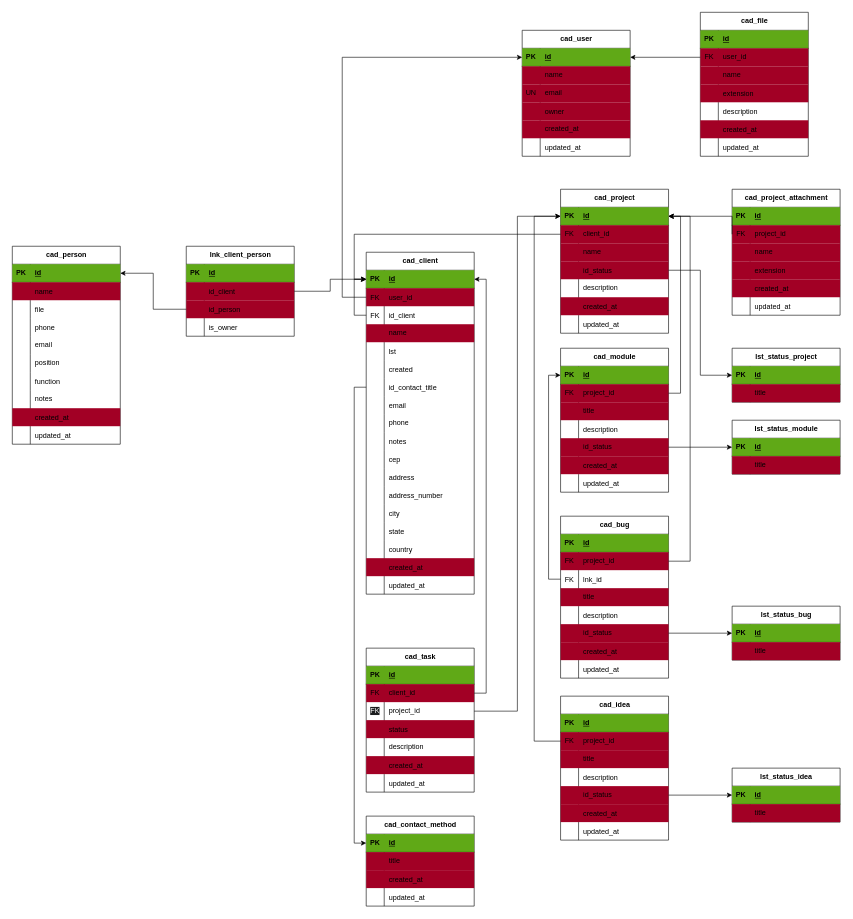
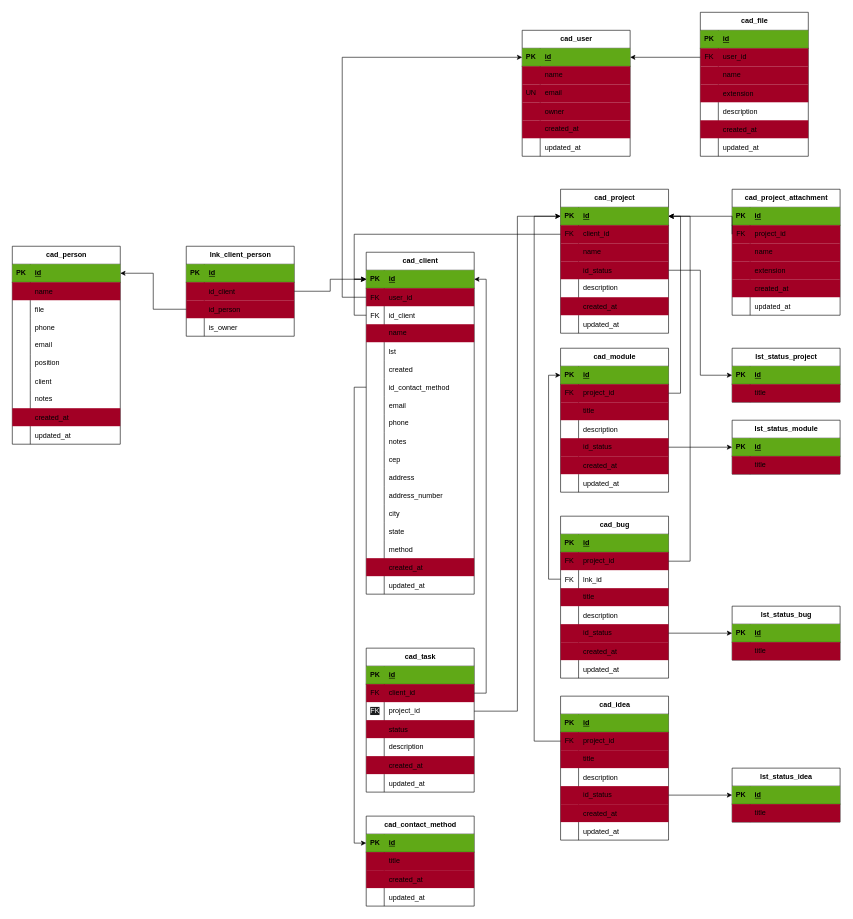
- <mxCell id="294" value="function" style="shape=partialRectangle;connectable=0;fillColor=none;top=0;left=0;bottom=0;right=0;align=left;spacingLeft=6;overflow=hidden;" parent="292" vertex="1"><mxGeometry x="30" width="150" height="30" as="geometry"><mxRectangle width="150" height="30" as="alternateBounds" /></mxGeometry></mxCell>
+ <mxCell id="294" value="client" style="shape=partialRectangle;connectable=0;fillColor=none;top=0;left=0;bottom=0;right=0;align=left;spacingLeft=6;overflow=hidden;" parent="292" vertex="1"><mxGeometry x="30" width="150" height="30" as="geometry"><mxRectangle width="150" height="30" as="alternateBounds" /></mxGeometry></mxCell>
- <mxCell id="42" value="id_contact_title" style="shape=partialRectangle;connectable=0;fillColor=none;top=0;left=0;bottom=0;right=0;align=left;spacingLeft=6;overflow=hidden;" parent="40" vertex="1"><mxGeometry x="30" width="150" height="30" as="geometry"><mxRectangle width="150" height="30" as="alternateBounds" /></mxGeometry></mxCell>
+ <mxCell id="42" value="id_contact_method" style="shape=partialRectangle;connectable=0;fillColor=none;top=0;left=0;bottom=0;right=0;align=left;spacingLeft=6;overflow=hidden;" parent="40" vertex="1"><mxGeometry x="30" width="150" height="30" as="geometry"><mxRectangle width="150" height="30" as="alternateBounds" /></mxGeometry></mxCell>
- <mxCell id="69" value="country" style="shape=partialRectangle;connectable=0;fillColor=none;top=0;left=0;bottom=0;right=0;align=left;spacingLeft=6;overflow=hidden;" parent="67" vertex="1"><mxGeometry x="30" width="150" height="30" as="geometry"><mxRectangle width="150" height="30" as="alternateBounds" /></mxGeometry></mxCell>
+ <mxCell id="69" value="method" style="shape=partialRectangle;connectable=0;fillColor=none;top=0;left=0;bottom=0;right=0;align=left;spacingLeft=6;overflow=hidden;" parent="67" vertex="1"><mxGeometry x="30" width="150" height="30" as="geometry"><mxRectangle width="150" height="30" as="alternateBounds" /></mxGeometry></mxCell>
